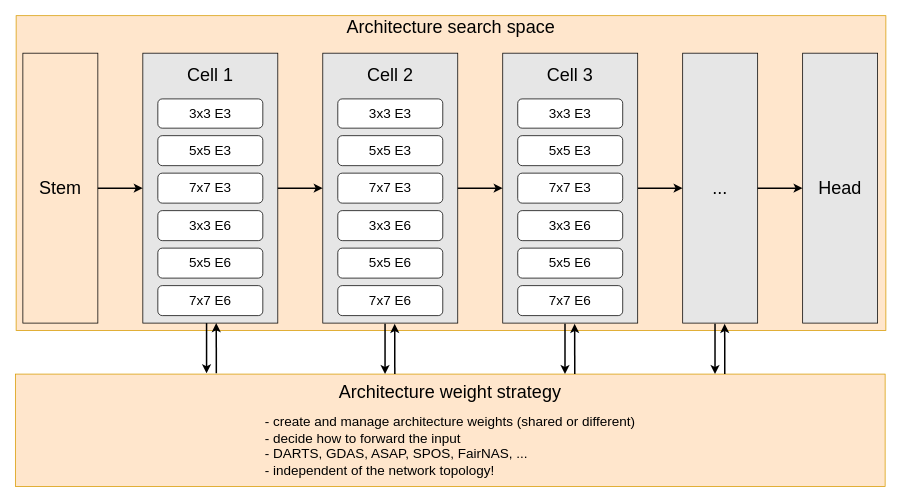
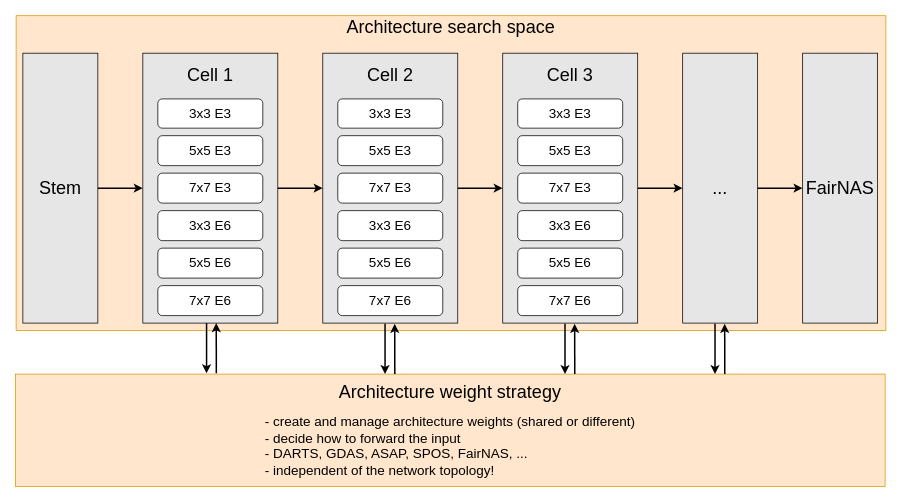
- <mxCell id="9" value="&lt;font style=&quot;font-size: 24px&quot;&gt;Stem&lt;/font&gt;" style="rounded=0;whiteSpace=wrap;html=1;fillColor=#ffe6cc;" parent="1" vertex="1"><mxGeometry x="30" y="70" width="100" height="360" as="geometry" /></mxCell>
+ <mxCell id="9" value="&lt;font style=&quot;font-size: 24px&quot;&gt;Stem&lt;/font&gt;" style="rounded=0;whiteSpace=wrap;html=1;fillColor=#E6E6E6;" parent="1" vertex="1"><mxGeometry x="30" y="70" width="100" height="360" as="geometry" /></mxCell>
- <mxCell id="11" value="&lt;span style=&quot;font-size: 24px&quot;&gt;Head&lt;/span&gt;" style="rounded=0;whiteSpace=wrap;html=1;fillColor=#E6E6E6;" parent="1" vertex="1"><mxGeometry x="1070" y="70" width="100" height="360" as="geometry" /></mxCell>
+ <mxCell id="11" value="&lt;span style=&quot;font-size: 24px&quot;&gt;FairNAS&lt;/span&gt;" style="rounded=0;whiteSpace=wrap;html=1;fillColor=#E6E6E6;" parent="1" vertex="1"><mxGeometry x="1070" y="70" width="100" height="360" as="geometry" /></mxCell>
